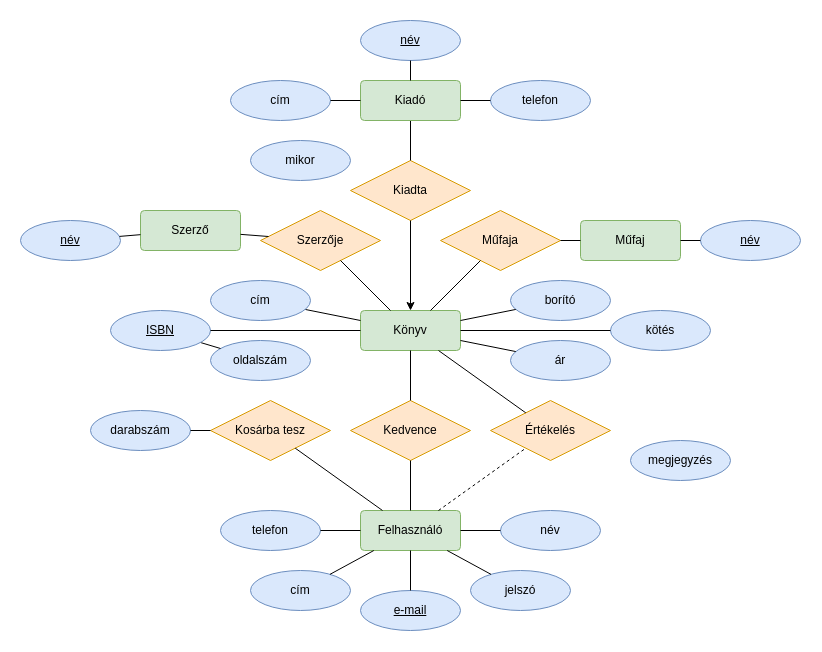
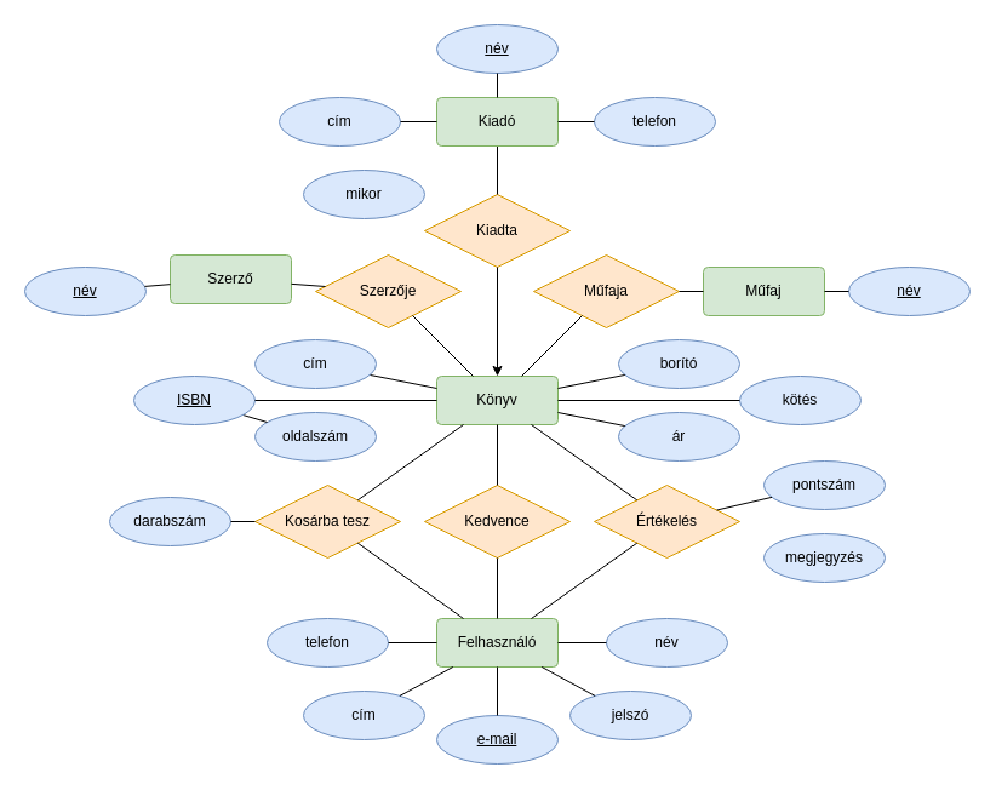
+ <mxCell id="6" value="" style="endArrow=none;html=1;rounded=0;" edge="1" parent="1" source="4" target="2"><mxGeometry relative="1" as="geometry"><mxPoint x="500" y="520" as="sourcePoint" /><mxPoint x="500" y="440" as="targetPoint" /></mxGeometry></mxCell>
+ <mxCell id="38" value="pontszám" style="ellipse;whiteSpace=wrap;html=1;align=center;fillColor=#dae8fc;strokeColor=#6c8ebf;" vertex="1" parent="1"><mxGeometry x="630" y="380" width="100" height="40" as="geometry" /></mxCell>
+ <mxCell id="39" value="" style="endArrow=none;html=1;rounded=0;" edge="1" parent="1" source="38" target="37"><mxGeometry relative="1" as="geometry"><mxPoint x="620" y="370" as="sourcePoint" /><mxPoint x="660" y="370" as="targetPoint" /></mxGeometry></mxCell>
- <mxCell id="40" value="" style="endArrow=none;html=1;rounded=0;dashed=1;" edge="1" parent="1" source="3" target="37"><mxGeometry relative="1" as="geometry"><mxPoint x="350" y="410" as="sourcePoint" /><mxPoint x="510" y="410" as="targetPoint" /></mxGeometry></mxCell>
+ <mxCell id="40" value="" style="endArrow=none;html=1;rounded=0;" edge="1" parent="1" source="3" target="37"><mxGeometry relative="1" as="geometry"><mxPoint x="350" y="410" as="sourcePoint" /><mxPoint x="510" y="410" as="targetPoint" /></mxGeometry></mxCell>
